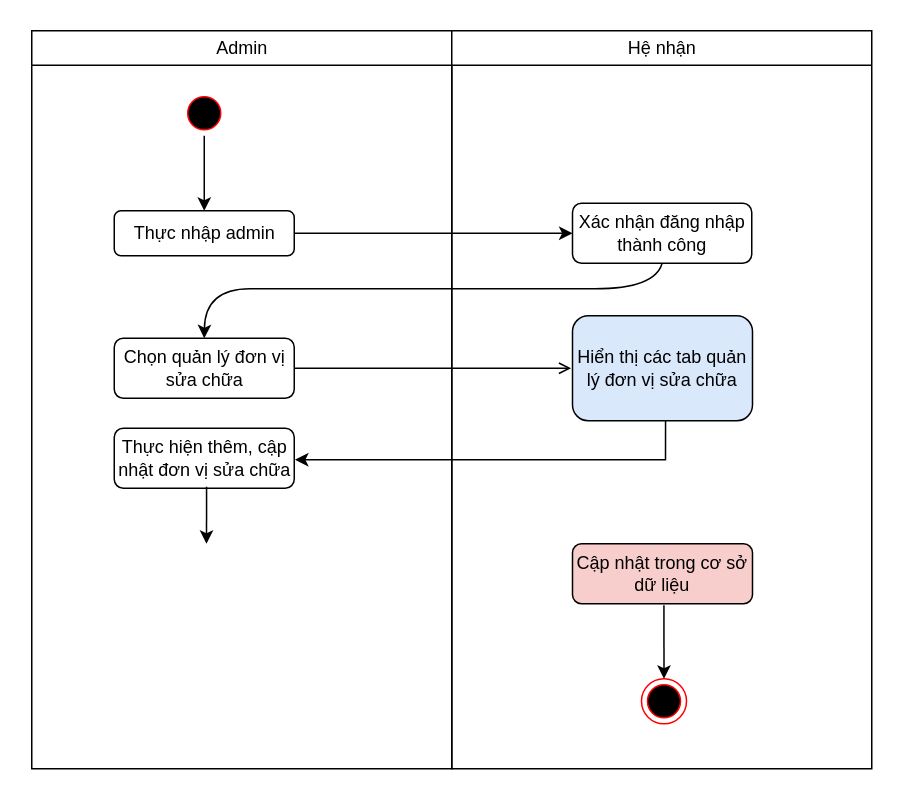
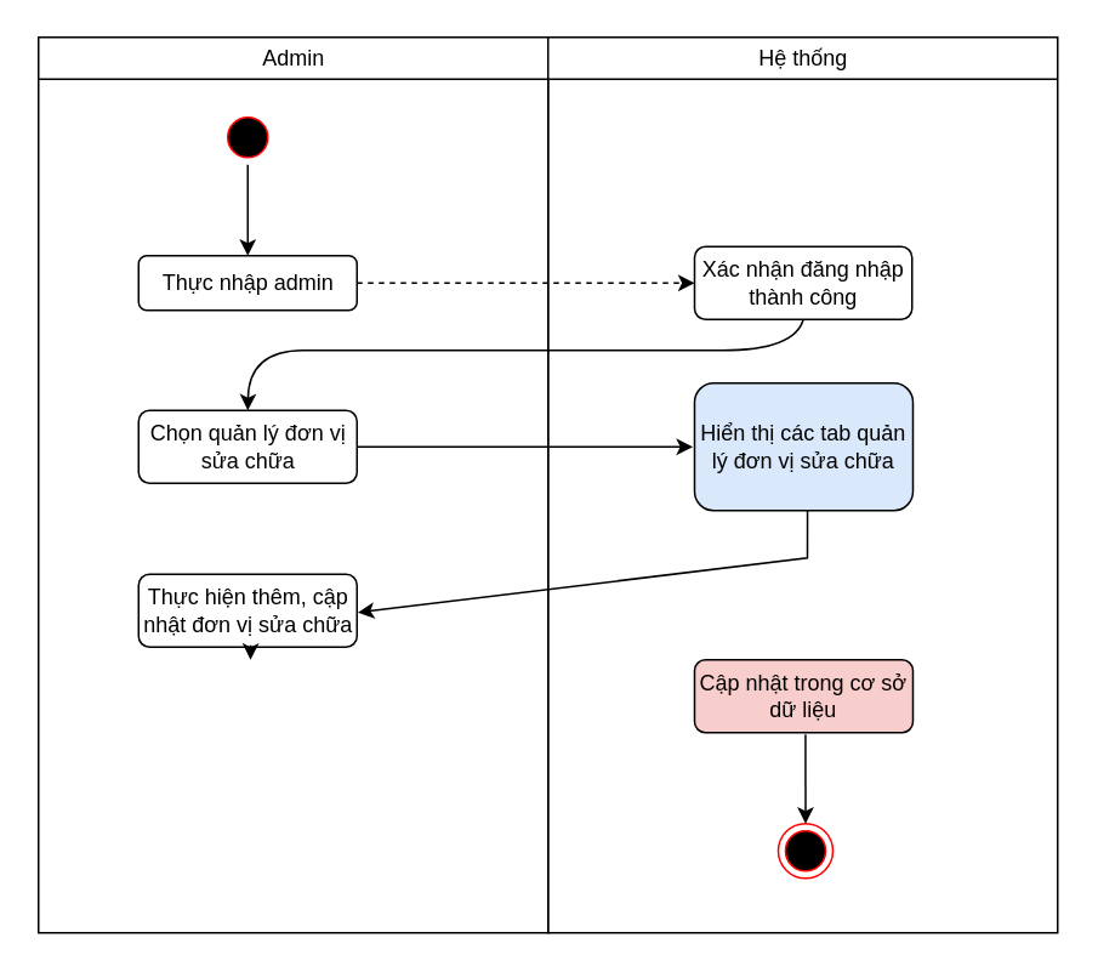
- <mxCell id="9" value="Hệ nhận" style="swimlane;whiteSpace=wrap;fontStyle=0" parent="1" vertex="1"><mxGeometry x="300.5" y="20" width="280" height="492" as="geometry" /></mxCell>
+ <mxCell id="9" value="Hệ thống" style="swimlane;whiteSpace=wrap;fontStyle=0" parent="1" vertex="1"><mxGeometry x="300.5" y="20" width="280" height="492" as="geometry" /></mxCell>
- <mxCell id="16" value="" style="endArrow=classic;html=1;rounded=0;entryX=0;entryY=0.5;entryDx=0;entryDy=0;exitX=1;exitY=0.5;exitDx=0;exitDy=0;" parent="1" source="4" target="11" edge="1"><mxGeometry width="50" height="50" relative="1" as="geometry"><mxPoint x="206" y="162" as="sourcePoint" /><mxPoint x="306" y="252" as="targetPoint" /></mxGeometry></mxCell>
+ <mxCell id="16" value="" style="endArrow=classic;html=1;rounded=0;entryX=0;entryY=0.5;entryDx=0;entryDy=0;exitX=1;exitY=0.5;exitDx=0;exitDy=0;dashed=1;" parent="1" source="4" target="11" edge="1"><mxGeometry width="50" height="50" relative="1" as="geometry"><mxPoint x="206" y="162" as="sourcePoint" /><mxPoint x="306" y="252" as="targetPoint" /></mxGeometry></mxCell>
- <mxCell id="18" value="" style="endArrow=open;html=1;rounded=0;exitX=1;exitY=0.5;exitDx=0;exitDy=0;entryX=-0.008;entryY=0.5;entryDx=0;entryDy=0;entryPerimeter=0;" parent="1" source="6" target="12" edge="1"><mxGeometry width="50" height="50" relative="1" as="geometry"><mxPoint x="256" y="302" as="sourcePoint" /><mxPoint x="306" y="252" as="targetPoint" /></mxGeometry></mxCell>
+ <mxCell id="18" value="" style="endArrow=classic;html=1;rounded=0;exitX=1;exitY=0.5;exitDx=0;exitDy=0;entryX=-0.008;entryY=0.5;entryDx=0;entryDy=0;entryPerimeter=0;" parent="1" source="6" target="12" edge="1"><mxGeometry width="50" height="50" relative="1" as="geometry"><mxPoint x="256" y="302" as="sourcePoint" /><mxPoint x="306" y="252" as="targetPoint" /></mxGeometry></mxCell>
- <mxCell id="7" value="Thực hiện thêm, cập nhật đơn vị sửa chữa" style="rounded=1;whiteSpace=wrap;html=1;" parent="2" vertex="1"><mxGeometry x="55" y="265" width="120" height="40" as="geometry" /></mxCell>
+ <mxCell id="7" value="Thực hiện thêm, cập nhật đơn vị sửa chữa" style="rounded=1;whiteSpace=wrap;html=1;" parent="2" vertex="1"><mxGeometry x="55" y="295" width="120" height="40" as="geometry" /></mxCell>
